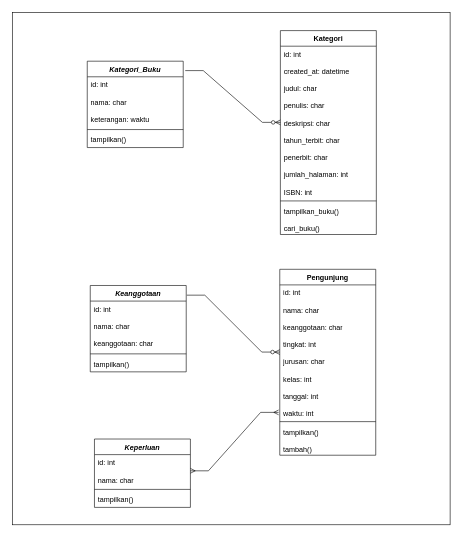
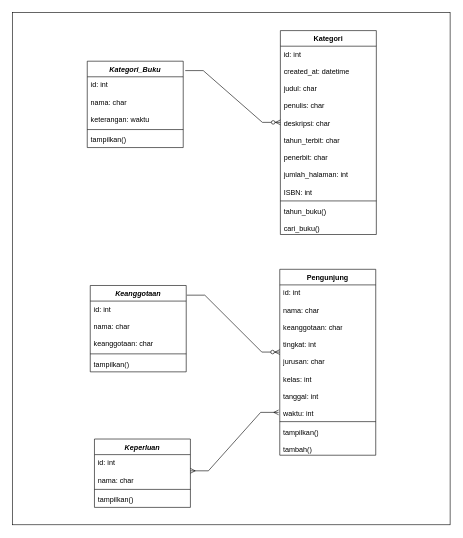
- <mxCell id="6" value="tampilkan_buku()&lt;br&gt;&lt;br&gt;cari_buku()" style="text;strokeColor=none;fillColor=none;align=left;verticalAlign=top;spacingLeft=4;spacingRight=4;overflow=hidden;rotatable=0;points=[[0,0.5],[1,0.5]];portConstraint=eastwest;whiteSpace=wrap;html=1;" vertex="1" parent="3"><mxGeometry y="288" width="160" height="52" as="geometry" /></mxCell>
+ <mxCell id="6" value="tahun_buku()&lt;br&gt;&lt;br&gt;cari_buku()" style="text;strokeColor=none;fillColor=none;align=left;verticalAlign=top;spacingLeft=4;spacingRight=4;overflow=hidden;rotatable=0;points=[[0,0.5],[1,0.5]];portConstraint=eastwest;whiteSpace=wrap;html=1;" vertex="1" parent="3"><mxGeometry y="288" width="160" height="52" as="geometry" /></mxCell>
